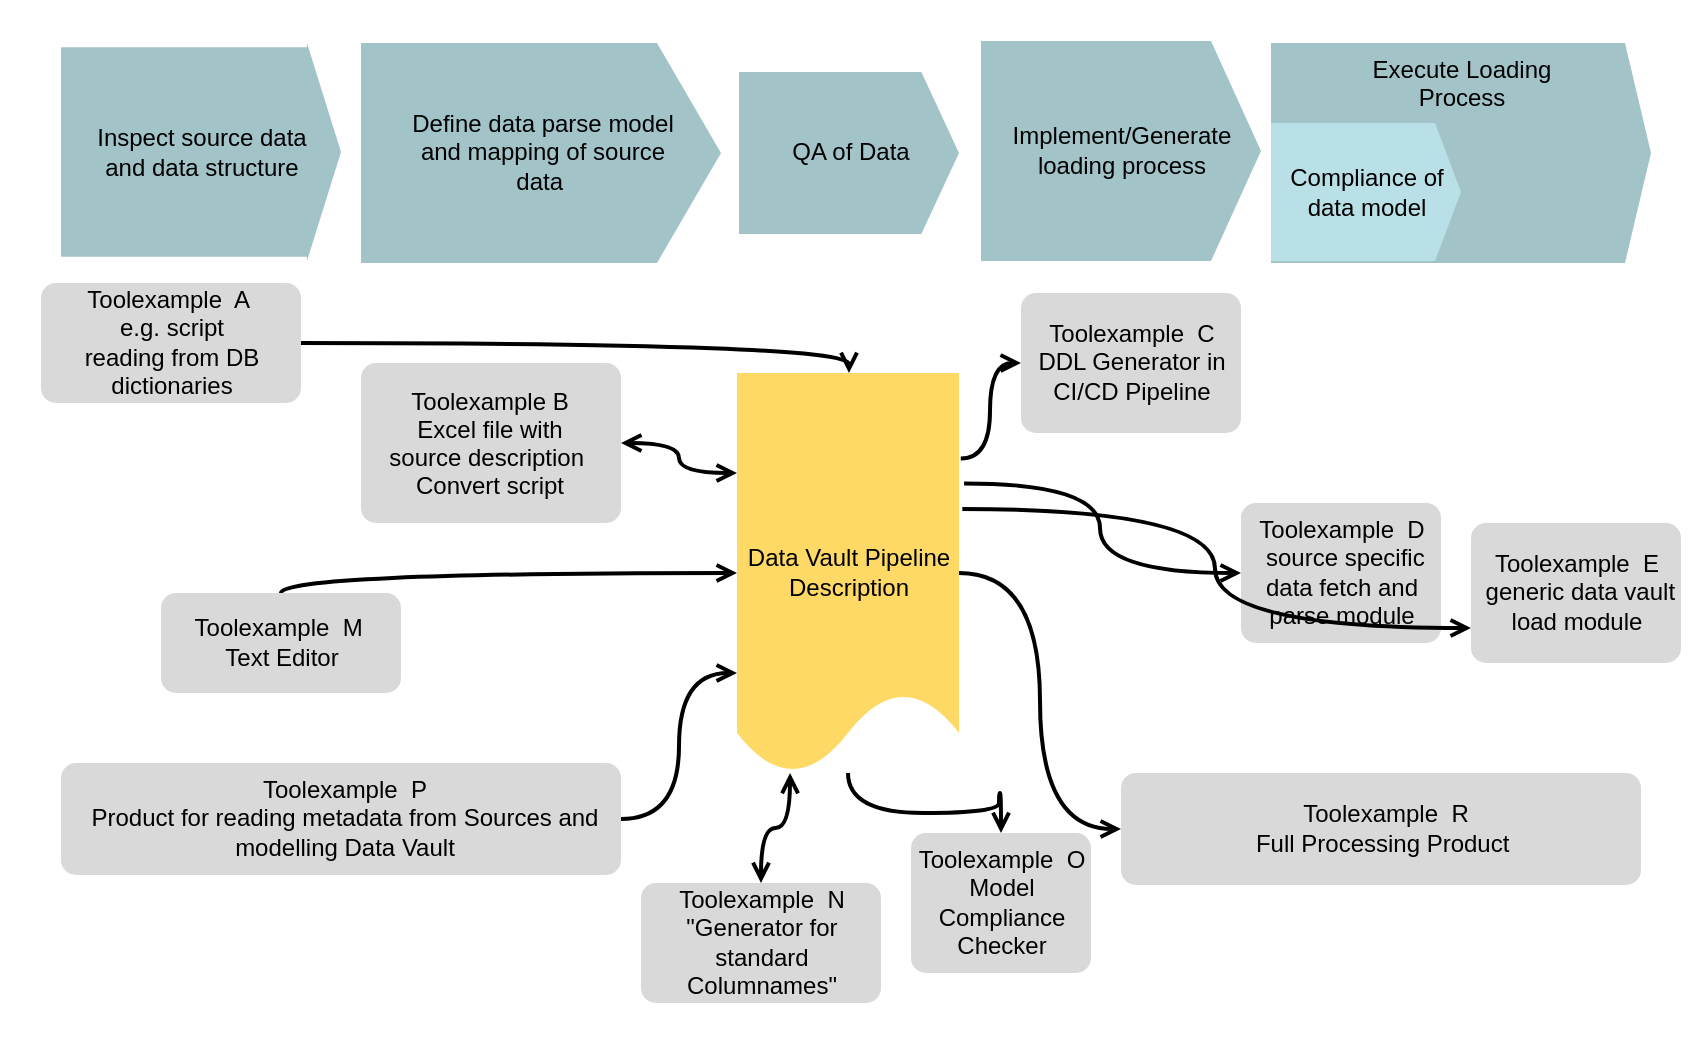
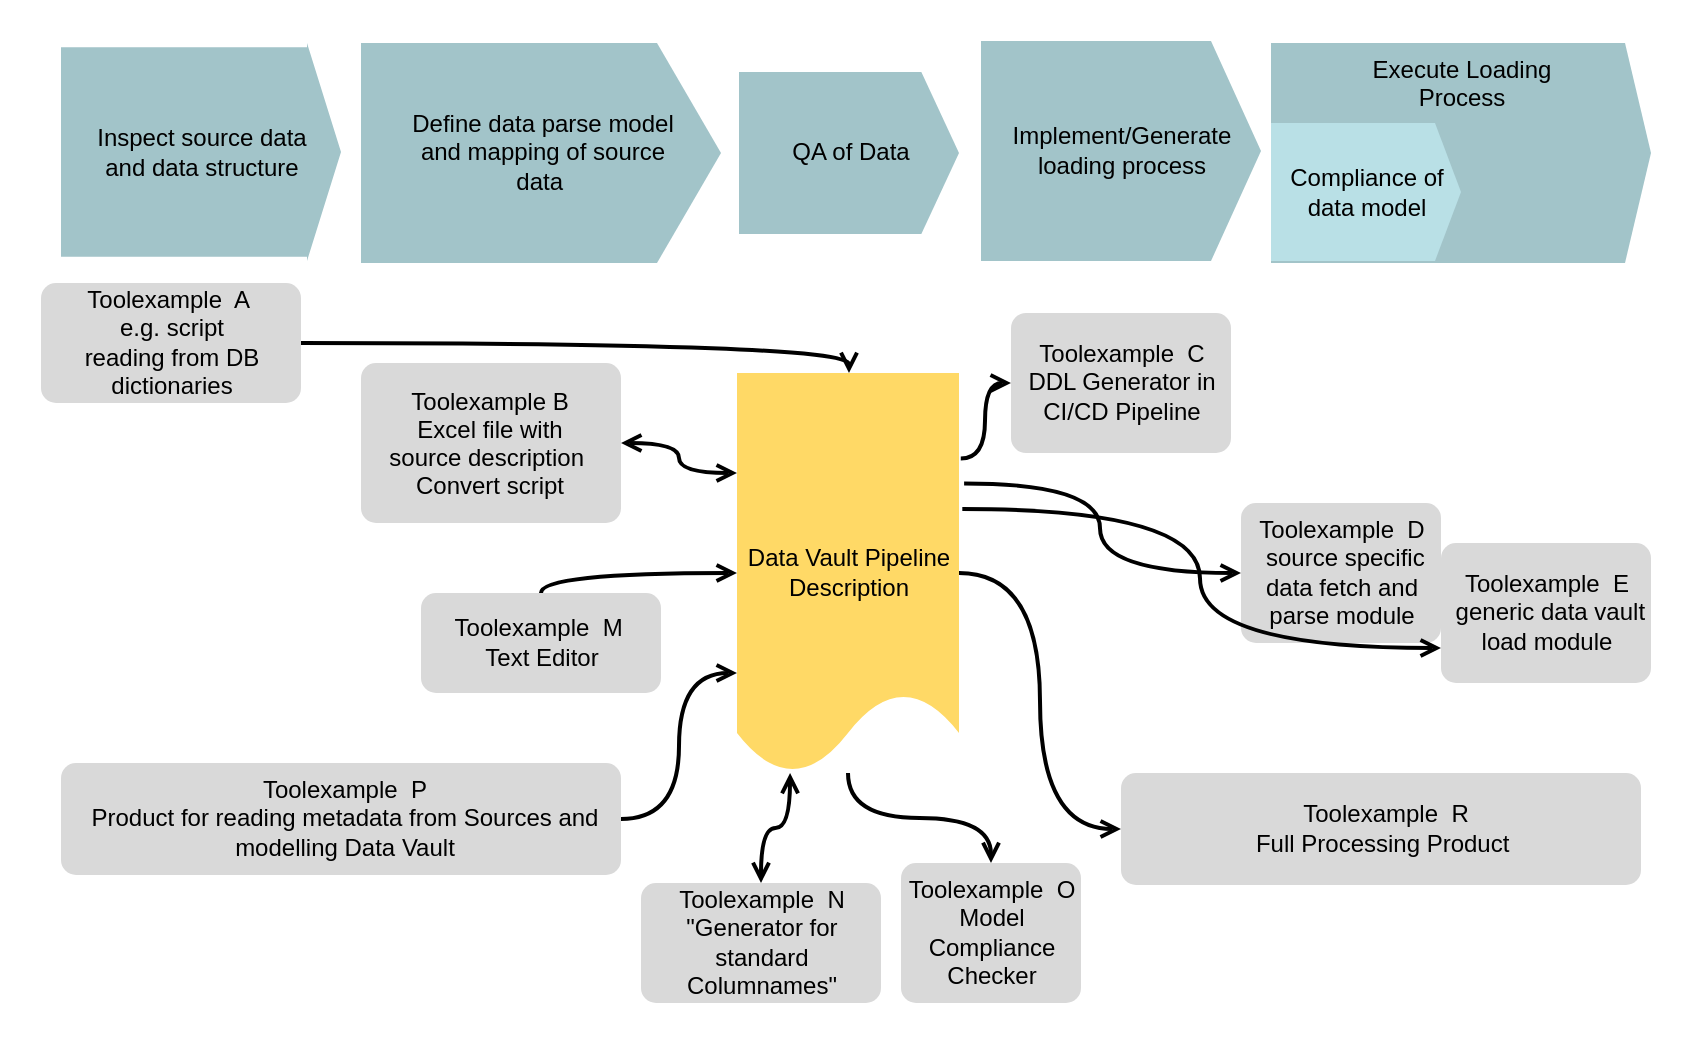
- <mxCell id="17" value="Toolexample  C&#10; DDL Generator in  CI/CD Pipeline" style="shape=rect;rounded=1;arcSize=15;absoluteArcSize=1;shadow=0;strokeWidth=0;strokeColor=none;fillColor=#d9d9d9;opacity=100.0;nl2Br=0;verticalAlign=middle;align=center;spacingLeft=2.0;spacingRight=0;whiteSpace=wrap;gliffyId=12;" parent="1" vertex="1"><mxGeometry x="510" y="146" width="110" height="70" as="geometry" /></mxCell>
+ <mxCell id="17" value="Toolexample  C&#10; DDL Generator in  CI/CD Pipeline" style="shape=rect;rounded=1;arcSize=15;absoluteArcSize=1;shadow=0;strokeWidth=0;strokeColor=none;fillColor=#d9d9d9;opacity=100.0;nl2Br=0;verticalAlign=middle;align=center;spacingLeft=2.0;spacingRight=0;whiteSpace=wrap;gliffyId=12;" parent="1" vertex="1"><mxGeometry x="505" y="156" width="110" height="70" as="geometry" /></mxCell>
- <mxCell id="19" value="Toolexample  E&#10; generic data vault load module" style="shape=rect;rounded=1;arcSize=15;absoluteArcSize=1;shadow=0;strokeWidth=0;strokeColor=none;fillColor=#d9d9d9;opacity=100.0;nl2Br=0;verticalAlign=middle;align=center;spacingLeft=2.0;spacingRight=0;gliffyId=12;whiteSpace=wrap;" parent="1" vertex="1"><mxGeometry x="735" y="261" width="105" height="70" as="geometry" /></mxCell>
+ <mxCell id="19" value="Toolexample  E&#10; generic data vault load module" style="shape=rect;rounded=1;arcSize=15;absoluteArcSize=1;shadow=0;strokeWidth=0;strokeColor=none;fillColor=#d9d9d9;opacity=100.0;nl2Br=0;verticalAlign=middle;align=center;spacingLeft=2.0;spacingRight=0;gliffyId=12;whiteSpace=wrap;" parent="1" vertex="1"><mxGeometry x="720" y="271" width="105" height="70" as="geometry" /></mxCell>
- <mxCell id="23" value="&lt;div style=&quot;width: 93.0px;height:auto;word-break: break-word;&quot;&gt;&lt;div align=&quot;center&quot;&gt;Toolexample&amp;nbsp;&lt;span style=&quot;font-family: Arial; background-color: initial;&quot;&gt;&amp;nbsp;M&amp;nbsp;&lt;/span&gt;&lt;/div&gt;&lt;div align=&quot;center&quot;&gt;&lt;font face=&quot;Arial&quot;&gt;Text Editor&lt;/font&gt;&lt;/div&gt;&lt;/div&gt;" style="shape=rect;rounded=1;arcSize=15;absoluteArcSize=1;shadow=0;strokeWidth=0;strokeColor=none;fillColor=#d9d9d9;opacity=100.0;html=1;nl2Br=0;verticalAlign=middle;align=center;spacingLeft=2.0;spacingRight=0;whiteSpace=wrap;gliffyId=12;" parent="1" vertex="1"><mxGeometry x="80" y="296" width="120" height="50" as="geometry" /></mxCell>
+ <mxCell id="23" value="&lt;div style=&quot;width: 93.0px;height:auto;word-break: break-word;&quot;&gt;&lt;div align=&quot;center&quot;&gt;Toolexample&amp;nbsp;&lt;span style=&quot;font-family: Arial; background-color: initial;&quot;&gt;&amp;nbsp;M&amp;nbsp;&lt;/span&gt;&lt;/div&gt;&lt;div align=&quot;center&quot;&gt;&lt;font face=&quot;Arial&quot;&gt;Text Editor&lt;/font&gt;&lt;/div&gt;&lt;/div&gt;" style="shape=rect;rounded=1;arcSize=15;absoluteArcSize=1;shadow=0;strokeWidth=0;strokeColor=none;fillColor=#d9d9d9;opacity=100.0;html=1;nl2Br=0;verticalAlign=middle;align=center;spacingLeft=2.0;spacingRight=0;whiteSpace=wrap;gliffyId=12;" parent="1" vertex="1"><mxGeometry x="210" y="296" width="120" height="50" as="geometry" /></mxCell>
- <mxCell id="25" value="Toolexample  O&#10;Model Compliance Checker" style="shape=rect;rounded=1;arcSize=15;absoluteArcSize=1;shadow=0;strokeWidth=0;strokeColor=none;fillColor=#d9d9d9;opacity=100.0;nl2Br=0;verticalAlign=middle;align=center;spacingLeft=2.0;spacingRight=0;whiteSpace=wrap;gliffyId=12;" parent="1" vertex="1"><mxGeometry x="455" y="416" width="90" height="70" as="geometry" /></mxCell>
+ <mxCell id="25" value="Toolexample  O&#10;Model Compliance Checker" style="shape=rect;rounded=1;arcSize=15;absoluteArcSize=1;shadow=0;strokeWidth=0;strokeColor=none;fillColor=#d9d9d9;opacity=100.0;nl2Br=0;verticalAlign=middle;align=center;spacingLeft=2.0;spacingRight=0;whiteSpace=wrap;gliffyId=12;" parent="1" vertex="1"><mxGeometry x="450" y="431" width="90" height="70" as="geometry" /></mxCell>
